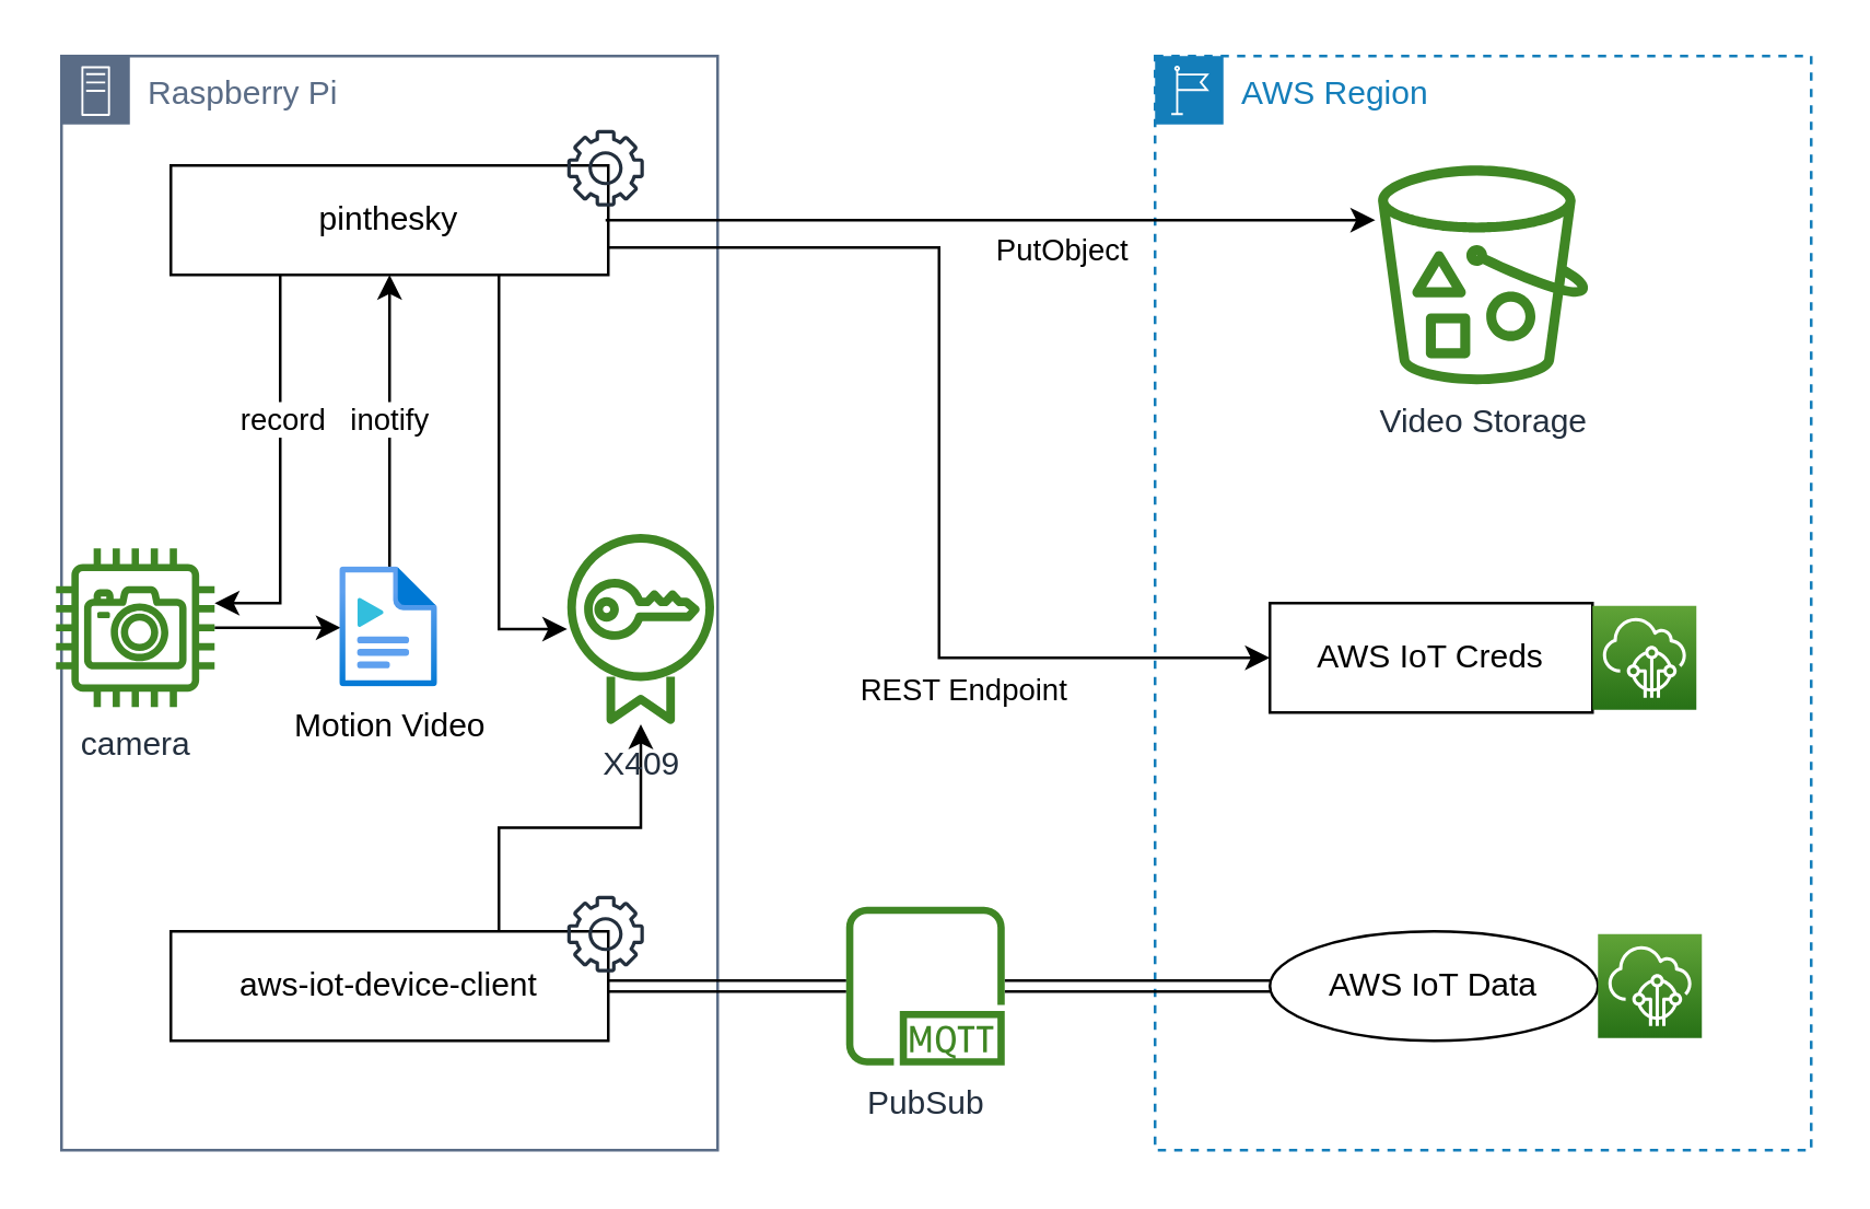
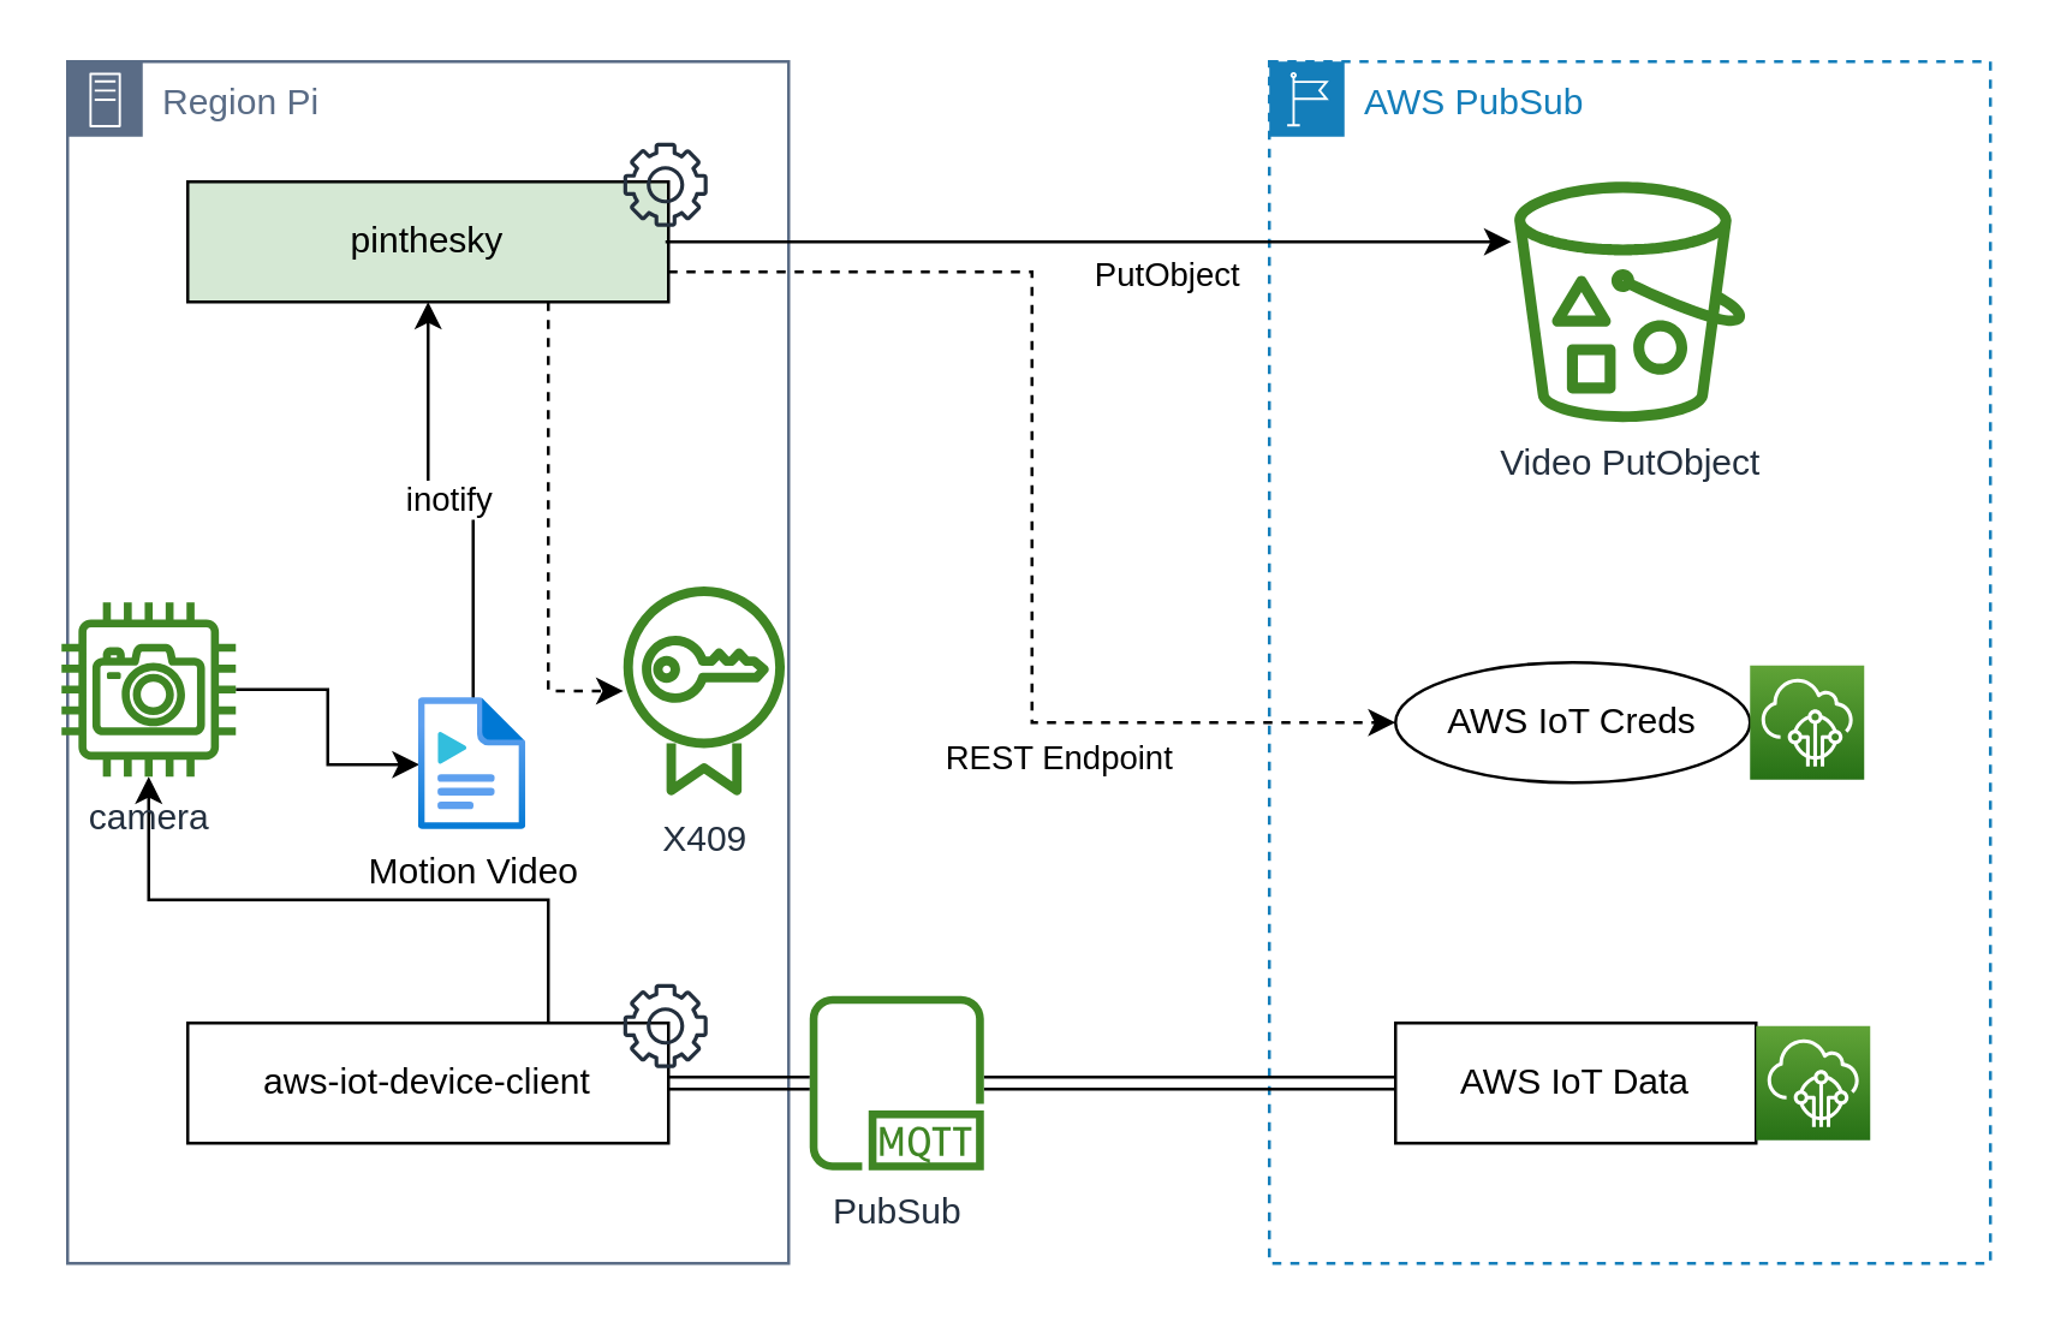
- <mxCell id="2" value="Raspberry Pi" style="points=[[0,0],[0.25,0],[0.5,0],[0.75,0],[1,0],[1,0.25],[1,0.5],[1,0.75],[1,1],[0.75,1],[0.5,1],[0.25,1],[0,1],[0,0.75],[0,0.5],[0,0.25]];outlineConnect=0;gradientColor=none;html=1;whiteSpace=wrap;fontSize=12;fontStyle=0;container=1;pointerEvents=0;collapsible=0;recursiveResize=0;shape=mxgraph.aws4.group;grIcon=mxgraph.aws4.group_on_premise;strokeColor=#5A6C86;fillColor=none;verticalAlign=top;align=left;spacingLeft=30;fontColor=#5A6C86;dashed=0;" vertex="1" parent="1"><mxGeometry x="22" y="20" width="240" height="400" as="geometry" /></mxCell>
+ <mxCell id="2" value="Region Pi" style="points=[[0,0],[0.25,0],[0.5,0],[0.75,0],[1,0],[1,0.25],[1,0.5],[1,0.75],[1,1],[0.75,1],[0.5,1],[0.25,1],[0,1],[0,0.75],[0,0.5],[0,0.25]];outlineConnect=0;gradientColor=none;html=1;whiteSpace=wrap;fontSize=12;fontStyle=0;container=1;pointerEvents=0;collapsible=0;recursiveResize=0;shape=mxgraph.aws4.group;grIcon=mxgraph.aws4.group_on_premise;strokeColor=#5A6C86;fillColor=none;verticalAlign=top;align=left;spacingLeft=30;fontColor=#5A6C86;dashed=0;" vertex="1" parent="1"><mxGeometry x="22" y="20" width="240" height="400" as="geometry" /></mxCell>
- <mxCell id="16" value="AWS Region" style="points=[[0,0],[0.25,0],[0.5,0],[0.75,0],[1,0],[1,0.25],[1,0.5],[1,0.75],[1,1],[0.75,1],[0.5,1],[0.25,1],[0,1],[0,0.75],[0,0.5],[0,0.25]];outlineConnect=0;gradientColor=none;html=1;whiteSpace=wrap;fontSize=12;fontStyle=0;container=1;pointerEvents=0;collapsible=0;recursiveResize=0;shape=mxgraph.aws4.group;grIcon=mxgraph.aws4.group_region;strokeColor=#147EBA;fillColor=none;verticalAlign=top;align=left;spacingLeft=30;fontColor=#147EBA;dashed=1;" vertex="1" parent="1"><mxGeometry x="422" y="20" width="240" height="400" as="geometry" /></mxCell>
+ <mxCell id="16" value="AWS PubSub" style="points=[[0,0],[0.25,0],[0.5,0],[0.75,0],[1,0],[1,0.25],[1,0.5],[1,0.75],[1,1],[0.75,1],[0.5,1],[0.25,1],[0,1],[0,0.75],[0,0.5],[0,0.25]];outlineConnect=0;gradientColor=none;html=1;whiteSpace=wrap;fontSize=12;fontStyle=0;container=1;pointerEvents=0;collapsible=0;recursiveResize=0;shape=mxgraph.aws4.group;grIcon=mxgraph.aws4.group_region;strokeColor=#147EBA;fillColor=none;verticalAlign=top;align=left;spacingLeft=30;fontColor=#147EBA;dashed=1;" vertex="1" parent="1"><mxGeometry x="422" y="20" width="240" height="400" as="geometry" /></mxCell>
- <mxCell id="6" value="pinthesky" style="rounded=0;whiteSpace=wrap;html=1;" vertex="1" parent="2"><mxGeometry x="40" y="40" width="160" height="40" as="geometry" /></mxCell>
+ <mxCell id="6" value="pinthesky" style="rounded=0;whiteSpace=wrap;html=1;fillColor=#d5e8d4;" vertex="1" parent="2"><mxGeometry x="40" y="40" width="160" height="40" as="geometry" /></mxCell>
- <mxCell id="21" value="Video Storage" style="sketch=0;outlineConnect=0;fontColor=#232F3E;gradientColor=none;fillColor=#3F8624;strokeColor=none;dashed=0;verticalLabelPosition=bottom;verticalAlign=top;align=center;html=1;fontSize=12;fontStyle=0;aspect=fixed;pointerEvents=1;shape=mxgraph.aws4.bucket_with_objects;" vertex="1" parent="16"><mxGeometry x="81.54" y="40" width="76.92" height="80" as="geometry" /></mxCell>
+ <mxCell id="21" value="Video PutObject" style="sketch=0;outlineConnect=0;fontColor=#232F3E;gradientColor=none;fillColor=#3F8624;strokeColor=none;dashed=0;verticalLabelPosition=bottom;verticalAlign=top;align=center;html=1;fontSize=12;fontStyle=0;aspect=fixed;pointerEvents=1;shape=mxgraph.aws4.bucket_with_objects;" vertex="1" parent="16"><mxGeometry x="81.54" y="40" width="76.92" height="80" as="geometry" /></mxCell>
- <mxCell id="5" style="edgeStyle=orthogonalEdgeStyle;rounded=0;orthogonalLoop=1;jettySize=auto;html=1;exitX=0.75;exitY=1;exitDx=0;exitDy=0;strokeColor=default;" edge="1" parent="2" source="6" target="13"><mxGeometry relative="1" as="geometry"><Array as="points"><mxPoint x="160" y="150" /><mxPoint x="160" y="150" /></Array></mxGeometry></mxCell>
+ <mxCell id="5" style="edgeStyle=orthogonalEdgeStyle;rounded=0;orthogonalLoop=1;jettySize=auto;html=1;exitX=0.75;exitY=1;exitDx=0;exitDy=0;strokeColor=default;dashed=1;" edge="1" parent="2" source="6" target="13"><mxGeometry relative="1" as="geometry"><Array as="points"><mxPoint x="160" y="150" /><mxPoint x="160" y="150" /></Array></mxGeometry></mxCell>
- <mxCell id="25" style="edgeStyle=orthogonalEdgeStyle;rounded=0;orthogonalLoop=1;jettySize=auto;html=1;exitX=1;exitY=0.75;exitDx=0;exitDy=0;entryX=0;entryY=0.5;entryDx=0;entryDy=0;strokeColor=default;" edge="1" parent="1" source="6" target="19"><mxGeometry relative="1" as="geometry" /></mxCell>
+ <mxCell id="25" style="edgeStyle=orthogonalEdgeStyle;rounded=0;orthogonalLoop=1;jettySize=auto;html=1;exitX=1;exitY=0.75;exitDx=0;exitDy=0;entryX=0;entryY=0.5;entryDx=0;entryDy=0;strokeColor=default;dashed=1;" edge="1" parent="1" source="6" target="19"><mxGeometry relative="1" as="geometry" /></mxCell>
- <mxCell id="3" style="edgeStyle=orthogonalEdgeStyle;rounded=0;orthogonalLoop=1;jettySize=auto;html=1;strokeColor=default;" edge="1" parent="2" source="6" target="12"><mxGeometry relative="1" as="geometry"><mxPoint x="57" y="210" as="targetPoint" /><Array as="points"><mxPoint x="80" y="200" /></Array></mxGeometry></mxCell>
- <mxCell id="4" value="record" style="edgeLabel;html=1;align=center;verticalAlign=middle;resizable=0;points=[];" vertex="1" connectable="0" parent="3"><mxGeometry x="-0.514" relative="1" as="geometry"><mxPoint y="17" as="offset" /></mxGeometry></mxCell>
- <mxCell id="15" value="Motion Video" style="aspect=fixed;html=1;points=[];align=center;image;fontSize=12;image=img/lib/azure2/general/Media_File.svg;fillColor=none;" vertex="1" parent="2"><mxGeometry x="102.13" y="187" width="35.75" height="44" as="geometry" /></mxCell>
+ <mxCell id="15" value="Motion Video" style="aspect=fixed;html=1;points=[];align=center;image;fontSize=12;image=img/lib/azure2/general/Media_File.svg;fillColor=none;" vertex="1" parent="2"><mxGeometry x="117.13" y="212" width="35.75" height="44" as="geometry" /></mxCell>
- <mxCell id="19" value="AWS IoT Creds" style="rounded=0;whiteSpace=wrap;html=1;fillColor=none;" vertex="1" parent="16"><mxGeometry x="42" y="200" width="118" height="40" as="geometry" /></mxCell>
+ <mxCell id="19" value="AWS IoT Creds" style="ellipse;whiteSpace=wrap;html=1;fillColor=none;" vertex="1" parent="16"><mxGeometry x="42" y="200" width="118" height="40" as="geometry" /></mxCell>
- <mxCell id="7" style="edgeStyle=orthogonalEdgeStyle;rounded=0;orthogonalLoop=1;jettySize=auto;html=1;strokeColor=default;exitX=0.75;exitY=0;exitDx=0;exitDy=0;" edge="1" parent="2" source="8" target="13"><mxGeometry relative="1" as="geometry" /></mxCell>
+ <mxCell id="7" style="edgeStyle=orthogonalEdgeStyle;rounded=0;orthogonalLoop=1;jettySize=auto;html=1;strokeColor=default;exitX=0.75;exitY=0;exitDx=0;exitDy=0;" edge="1" parent="2" source="8" target="12"><mxGeometry relative="1" as="geometry" /></mxCell>
- <mxCell id="23" value="PubSub" style="sketch=0;outlineConnect=0;fontColor=#232F3E;gradientColor=none;fillColor=#3F8624;strokeColor=none;dashed=0;verticalLabelPosition=bottom;verticalAlign=top;align=center;html=1;fontSize=12;fontStyle=0;aspect=fixed;pointerEvents=1;shape=mxgraph.aws4.mqtt_protocol;" vertex="1" parent="1"><mxGeometry x="309" y="331" width="58" height="58" as="geometry" /></mxCell>
+ <mxCell id="23" value="PubSub" style="sketch=0;outlineConnect=0;fontColor=#232F3E;gradientColor=none;fillColor=#3F8624;strokeColor=none;dashed=0;verticalLabelPosition=bottom;verticalAlign=top;align=center;html=1;fontSize=12;fontStyle=0;aspect=fixed;pointerEvents=1;shape=mxgraph.aws4.mqtt_protocol;" vertex="1" parent="1"><mxGeometry x="269" y="331" width="58" height="58" as="geometry" /></mxCell>
- <mxCell id="17" value="AWS IoT Data" style="ellipse;whiteSpace=wrap;html=1;fillColor=none;" vertex="1" parent="16"><mxGeometry x="42" y="320" width="120" height="40" as="geometry" /></mxCell>
+ <mxCell id="17" value="AWS IoT Data" style="rounded=0;whiteSpace=wrap;html=1;fillColor=none;" vertex="1" parent="16"><mxGeometry x="42" y="320" width="120" height="40" as="geometry" /></mxCell>
